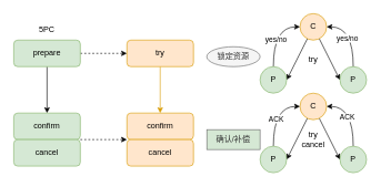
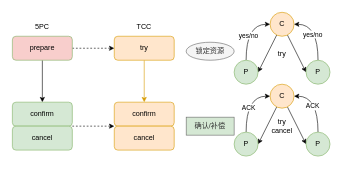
+ <mxCell id="13" value="TCC" style="text;html=1;strokeColor=none;fillColor=none;align=center;verticalAlign=middle;whiteSpace=wrap;rounded=0;" vertex="1" parent="1"><mxGeometry x="210" y="30" width="60" height="30" as="geometry" /></mxCell>
- <mxCell id="4" value="prepare" style="rounded=1;whiteSpace=wrap;html=1;fillColor=#d5e8d4;strokeColor=#82b366;" vertex="1" parent="1"><mxGeometry x="20" y="60" width="100" height="40" as="geometry" /></mxCell>
+ <mxCell id="4" value="prepare" style="rounded=1;whiteSpace=wrap;html=1;fillColor=#f8cecc;strokeColor=#82b366;" vertex="1" parent="1"><mxGeometry x="20" y="60" width="100" height="40" as="geometry" /></mxCell>
